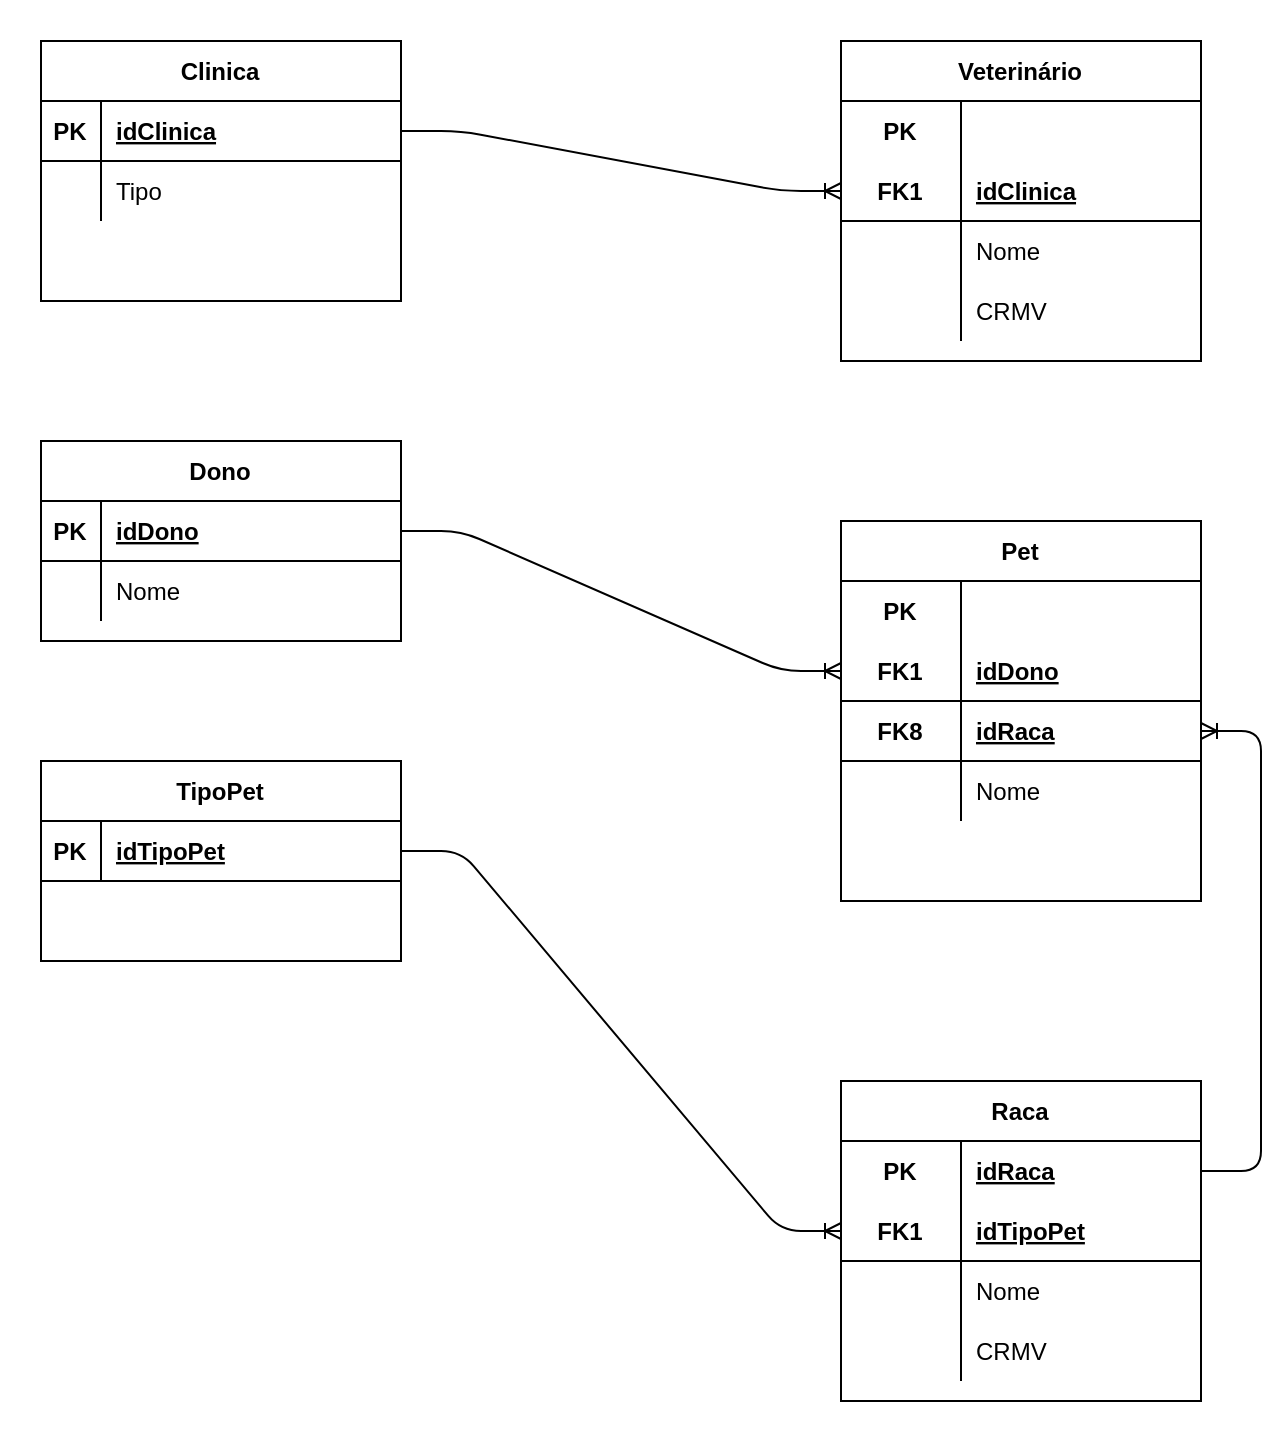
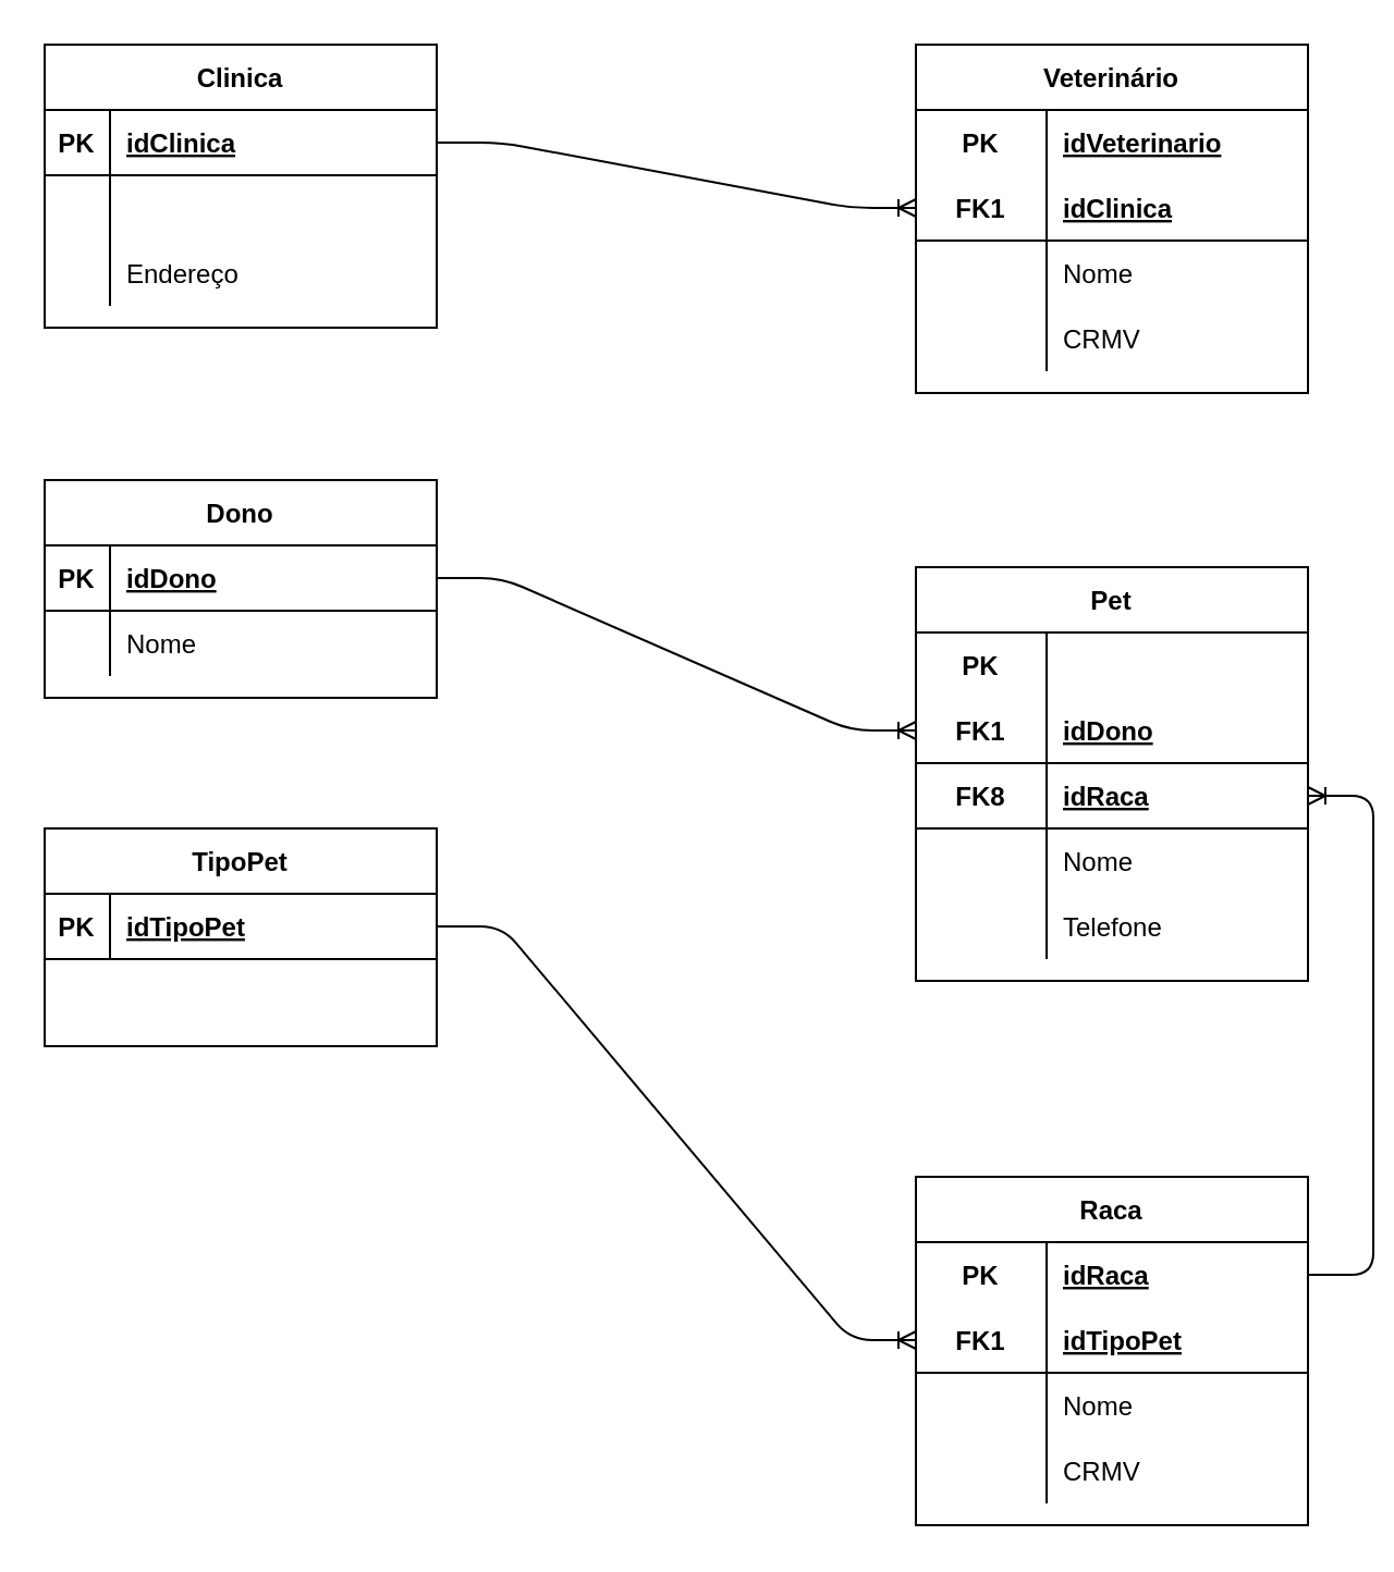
+ <mxCell id="28" value="idVeterinario" style="shape=partialRectangle;connectable=0;fillColor=none;top=0;left=0;bottom=0;right=0;align=left;spacingLeft=6;fontStyle=5;overflow=hidden;" vertex="1" parent="26"><mxGeometry x="60" width="120" height="30" as="geometry" /></mxCell>
- <mxCell id="8" value="Tipo" style="shape=partialRectangle;connectable=0;fillColor=none;top=0;left=0;bottom=0;right=0;align=left;spacingLeft=6;overflow=hidden;" vertex="1" parent="6"><mxGeometry x="30" width="150" height="30" as="geometry" /></mxCell>
+ <mxCell id="11" value="Endereço" style="shape=partialRectangle;connectable=0;fillColor=none;top=0;left=0;bottom=0;right=0;align=left;spacingLeft=6;overflow=hidden;" vertex="1" parent="9"><mxGeometry x="30" width="150" height="30" as="geometry" /></mxCell>
+ <mxCell id="53" value="Telefone" style="shape=partialRectangle;connectable=0;fillColor=none;top=0;left=0;bottom=0;right=0;align=left;spacingLeft=6;overflow=hidden;" vertex="1" parent="51"><mxGeometry x="60" width="120" height="30" as="geometry" /></mxCell>
